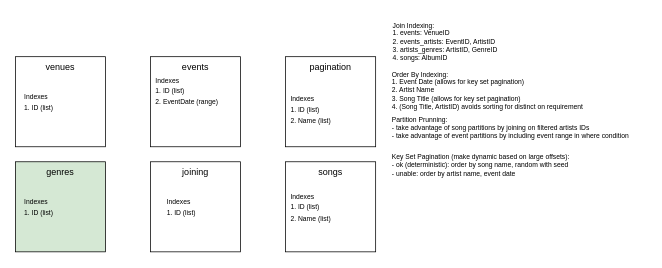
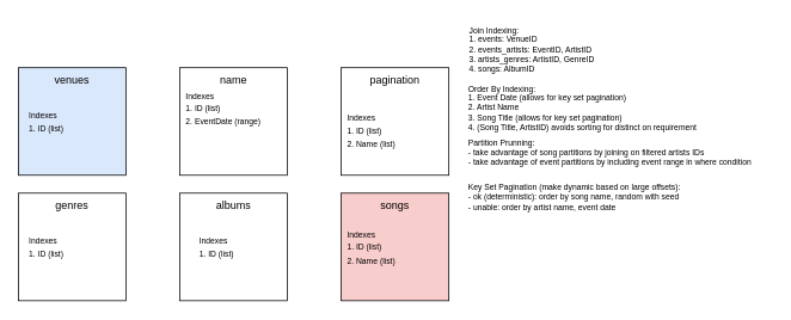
- <mxCell id="3" value="events" style="whiteSpace=wrap;html=1;verticalAlign=top;" vertex="1" parent="1"><mxGeometry x="200" y="75" width="120" height="120" as="geometry" /></mxCell>
+ <mxCell id="3" value="name" style="whiteSpace=wrap;html=1;verticalAlign=top;" vertex="1" parent="1"><mxGeometry x="200" y="75" width="120" height="120" as="geometry" /></mxCell>
- <mxCell id="2" value="venues" style="whiteSpace=wrap;html=1;verticalAlign=top;" vertex="1" parent="1"><mxGeometry x="20" y="75" width="120" height="120" as="geometry" /></mxCell>
+ <mxCell id="2" value="venues" style="whiteSpace=wrap;html=1;verticalAlign=top;fillColor=#dae8fc;" vertex="1" parent="1"><mxGeometry x="20" y="75" width="120" height="120" as="geometry" /></mxCell>
- <mxCell id="6" value="joining" style="whiteSpace=wrap;html=1;verticalAlign=top;" vertex="1" parent="1"><mxGeometry x="200" y="215" width="120" height="120" as="geometry" /></mxCell>
+ <mxCell id="6" value="albums" style="whiteSpace=wrap;html=1;verticalAlign=top;" vertex="1" parent="1"><mxGeometry x="200" y="215" width="120" height="120" as="geometry" /></mxCell>
- <mxCell id="5" value="genres" style="whiteSpace=wrap;html=1;verticalAlign=top;fillColor=#d5e8d4;" vertex="1" parent="1"><mxGeometry x="20" y="215" width="120" height="120" as="geometry" /></mxCell>
+ <mxCell id="5" value="genres" style="whiteSpace=wrap;html=1;verticalAlign=top;" vertex="1" parent="1"><mxGeometry x="20" y="215" width="120" height="120" as="geometry" /></mxCell>
- <mxCell id="7" value="songs" style="whiteSpace=wrap;html=1;verticalAlign=top;" vertex="1" parent="1"><mxGeometry x="380" y="215" width="120" height="120" as="geometry" /></mxCell>
+ <mxCell id="7" value="songs" style="whiteSpace=wrap;html=1;verticalAlign=top;fillColor=#f8cecc;" vertex="1" parent="1"><mxGeometry x="380" y="215" width="120" height="120" as="geometry" /></mxCell>
